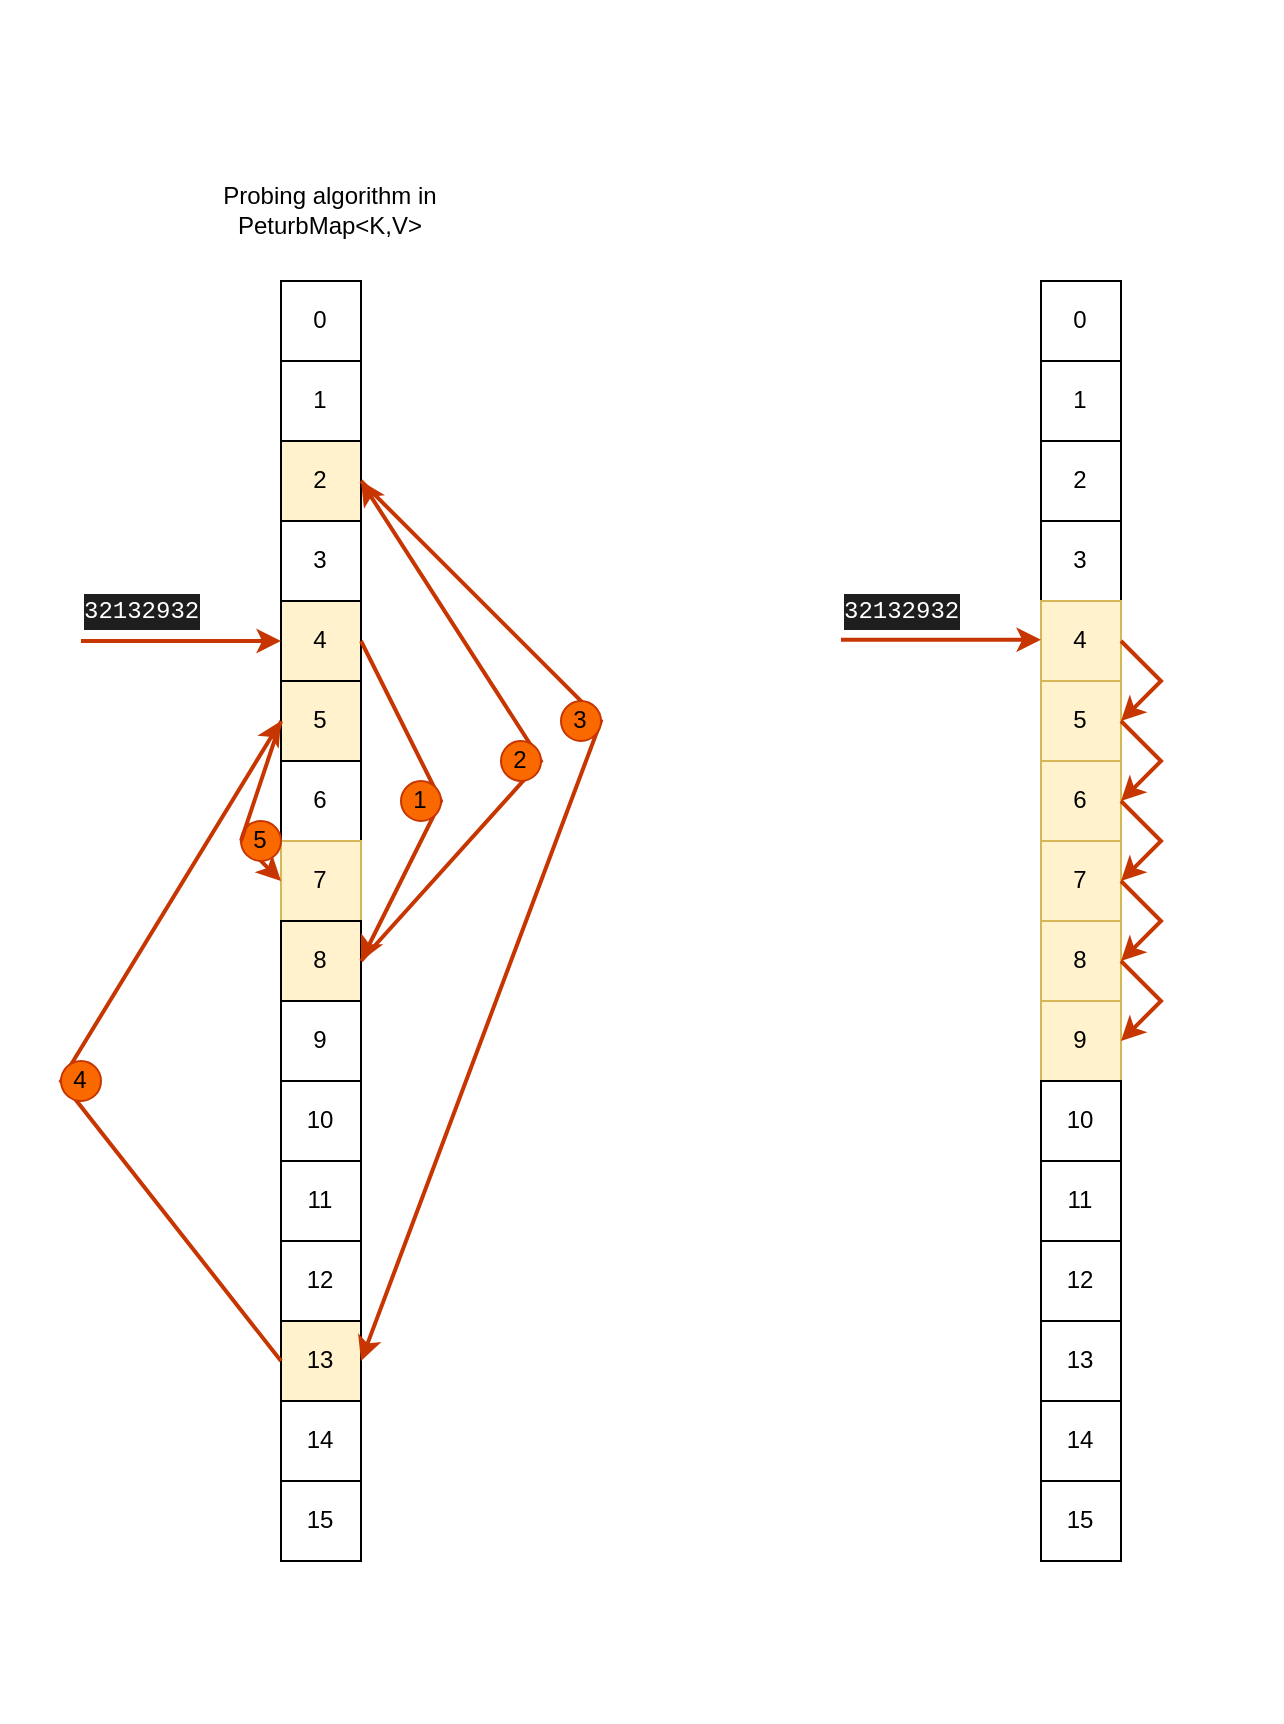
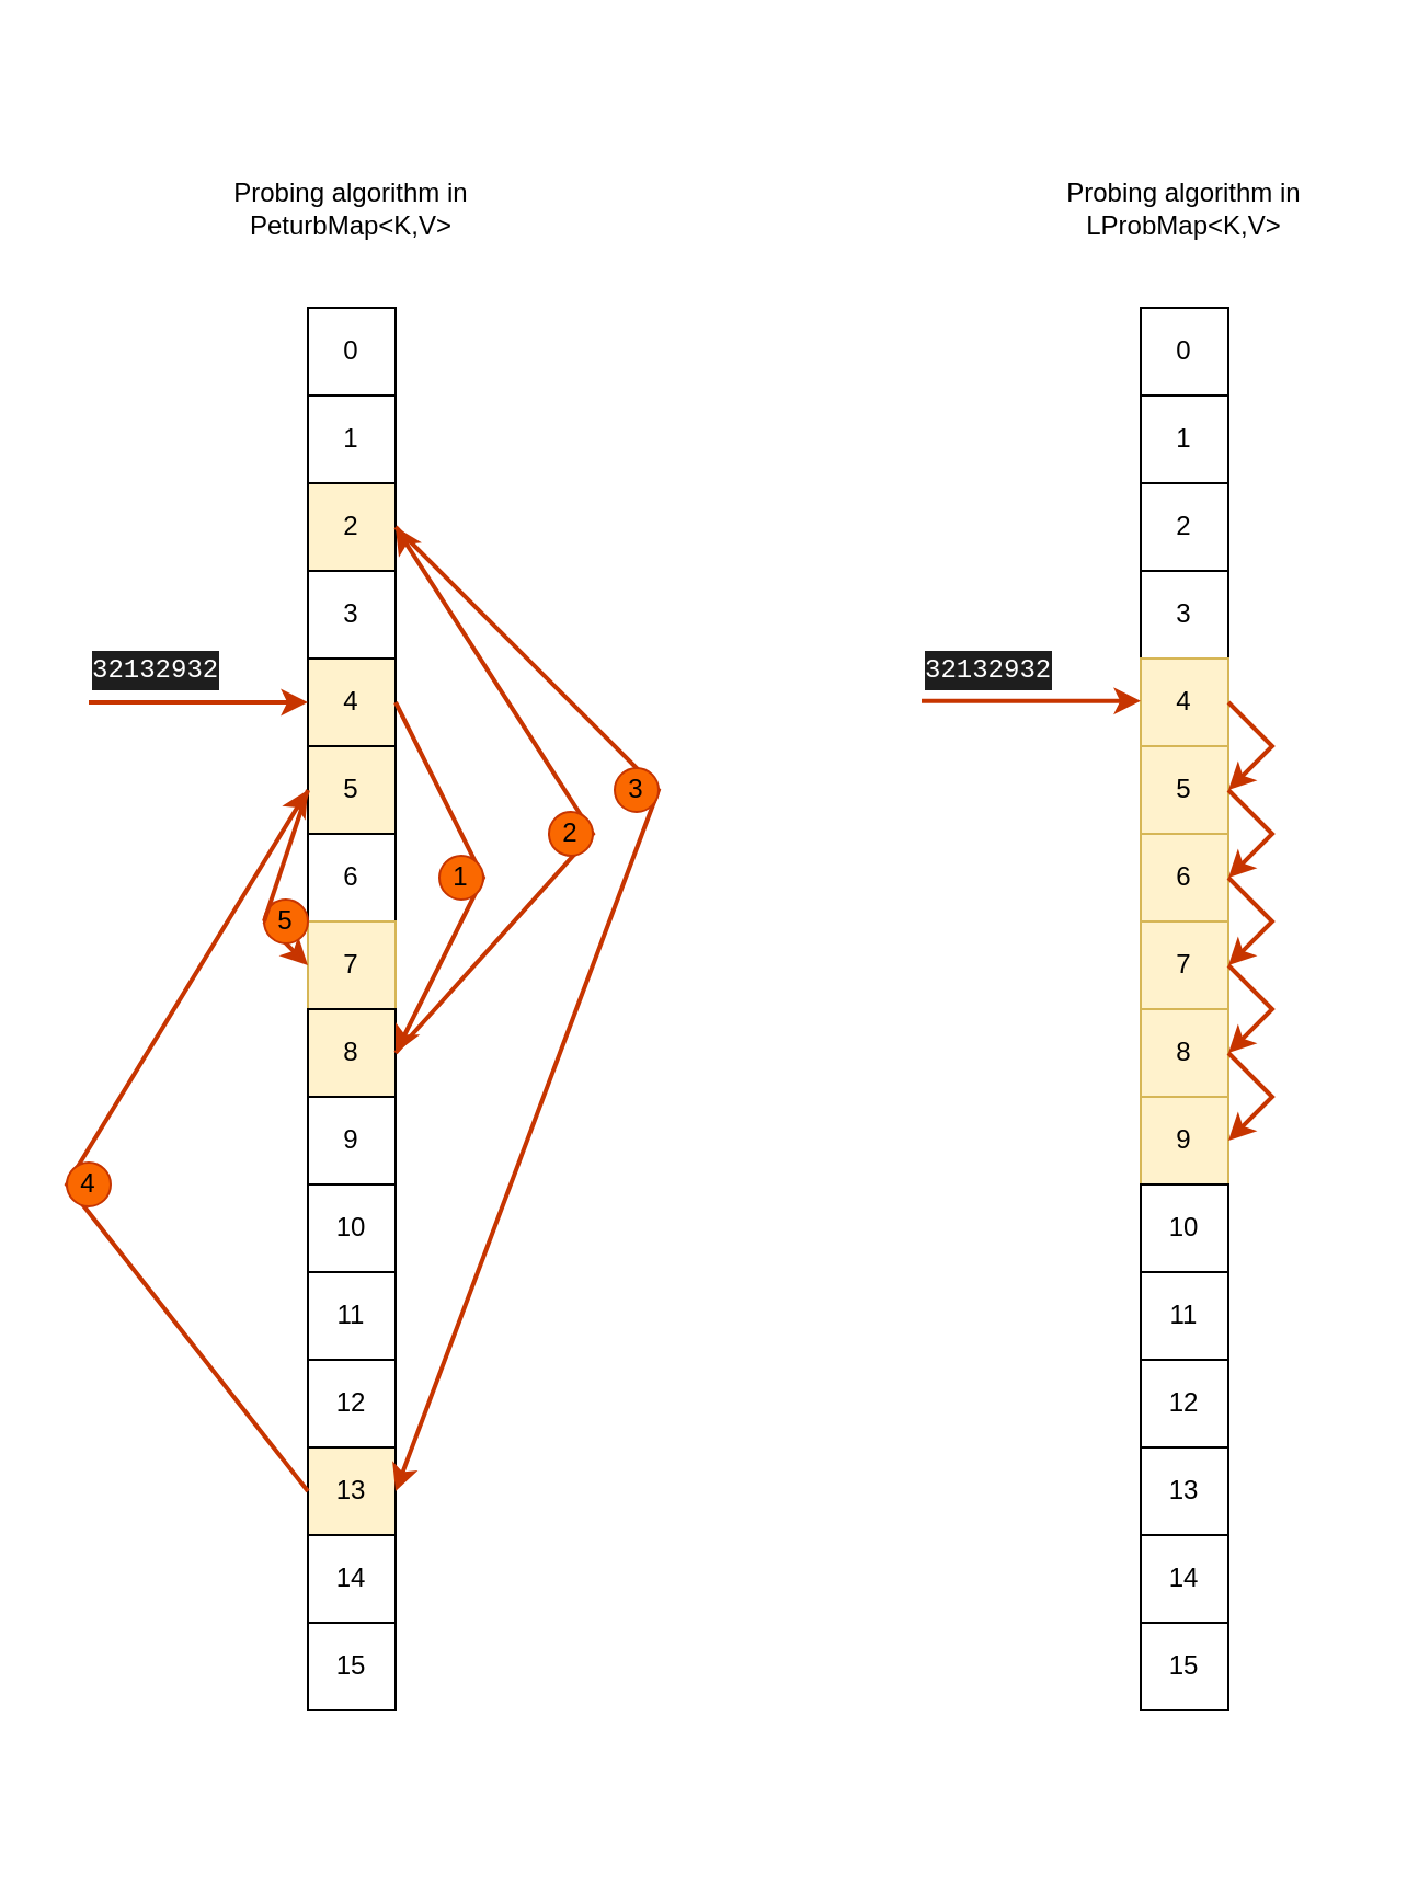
+ <mxCell id="52" value="Probing algorithm in LProbMap&amp;lt;K,V&amp;gt;" style="text;html=1;strokeColor=none;fillColor=none;align=center;verticalAlign=middle;whiteSpace=wrap;rounded=0;" vertex="1" parent="1"><mxGeometry x="470" y="80" width="140" height="30" as="geometry" /></mxCell>
- <mxCell id="51" value="Probing algorithm in PeturbMap&amp;lt;K,V&amp;gt;" style="text;html=1;strokeColor=none;fillColor=none;align=center;verticalAlign=middle;whiteSpace=wrap;rounded=0;" vertex="1" parent="1"><mxGeometry x="95" y="90" width="140" height="30" as="geometry" /></mxCell>
+ <mxCell id="51" value="Probing algorithm in PeturbMap&amp;lt;K,V&amp;gt;" style="text;html=1;strokeColor=none;fillColor=none;align=center;verticalAlign=middle;whiteSpace=wrap;rounded=0;" vertex="1" parent="1"><mxGeometry x="90" y="80" width="140" height="30" as="geometry" /></mxCell>
